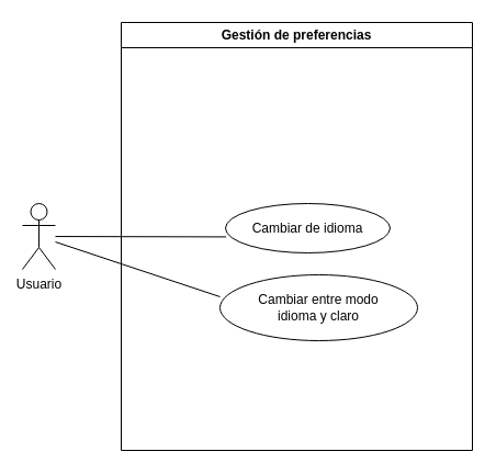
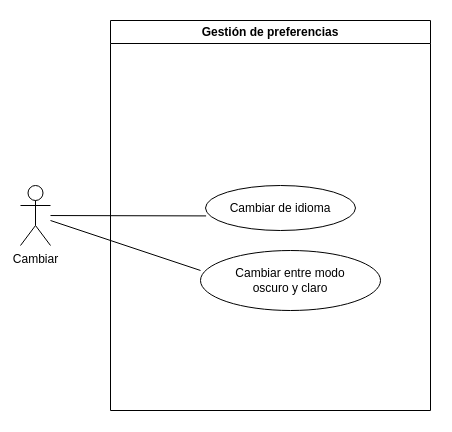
- <mxCell id="2" value="Usuario" style="shape=umlActor;verticalLabelPosition=bottom;verticalAlign=top;html=1;" parent="1" vertex="1"><mxGeometry x="20" y="185" width="30" height="60" as="geometry" /></mxCell>
+ <mxCell id="2" value="Cambiar" style="shape=umlActor;verticalLabelPosition=bottom;verticalAlign=top;html=1;" parent="1" vertex="1"><mxGeometry x="20" y="185" width="30" height="60" as="geometry" /></mxCell>
- <mxCell id="5" value="Cambiar entre modo&lt;br&gt;idioma y claro" style="ellipse;whiteSpace=wrap;html=1;" parent="3" vertex="1"><mxGeometry x="90" y="230" width="180" height="60" as="geometry" /></mxCell>
+ <mxCell id="5" value="Cambiar entre modo&lt;br&gt;oscuro y claro" style="ellipse;whiteSpace=wrap;html=1;" parent="3" vertex="1"><mxGeometry x="90" y="230" width="180" height="60" as="geometry" /></mxCell>
